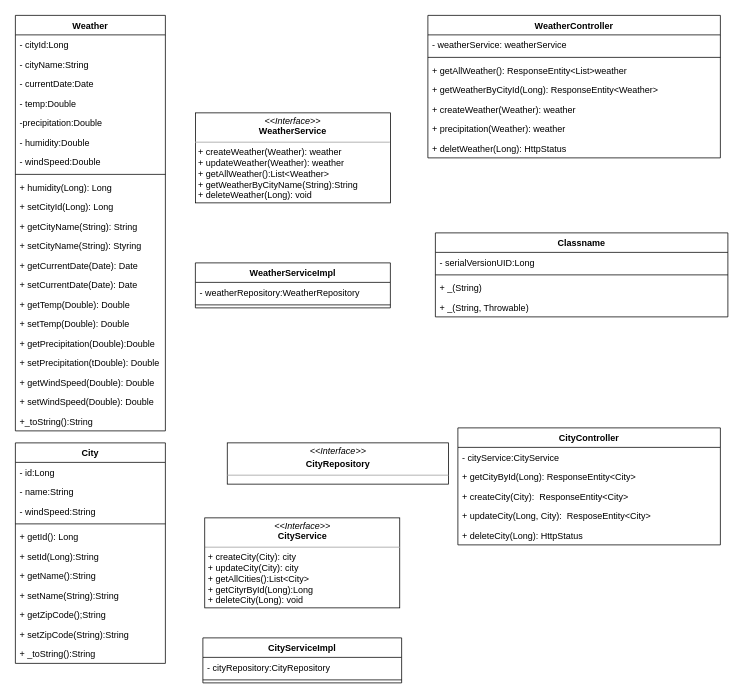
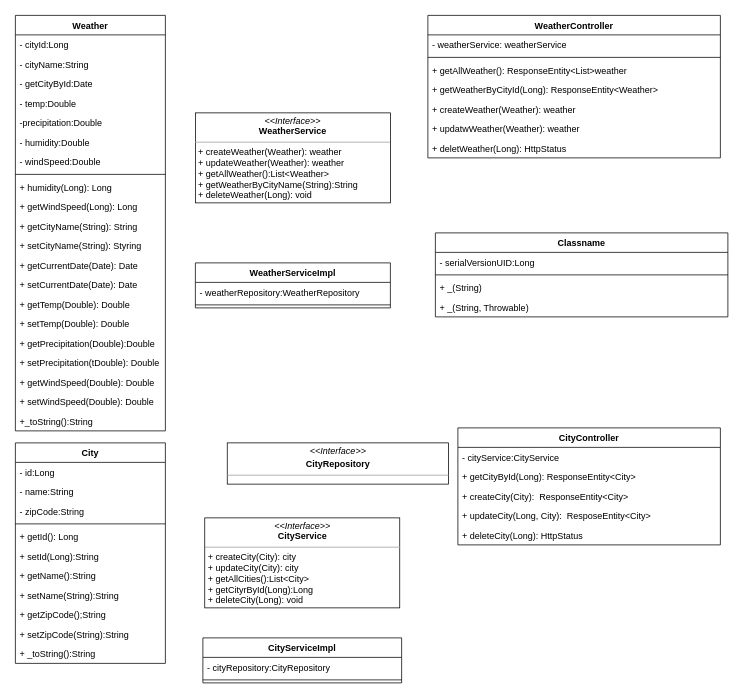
- <mxCell id="5" value="- currentDate:Date" style="text;strokeColor=none;fillColor=none;align=left;verticalAlign=top;spacingLeft=4;spacingRight=4;overflow=hidden;rotatable=0;points=[[0,0.5],[1,0.5]];portConstraint=eastwest;" vertex="1" parent="2"><mxGeometry y="78" width="200" height="26" as="geometry" /></mxCell>
+ <mxCell id="5" value="- getCityById:Date" style="text;strokeColor=none;fillColor=none;align=left;verticalAlign=top;spacingLeft=4;spacingRight=4;overflow=hidden;rotatable=0;points=[[0,0.5],[1,0.5]];portConstraint=eastwest;" vertex="1" parent="2"><mxGeometry y="78" width="200" height="26" as="geometry" /></mxCell>
- <mxCell id="36" value="+ precipitation(Weather): weather" style="text;strokeColor=none;fillColor=none;align=left;verticalAlign=top;spacingLeft=4;spacingRight=4;overflow=hidden;rotatable=0;points=[[0,0.5],[1,0.5]];portConstraint=eastwest;" vertex="1" parent="30"><mxGeometry y="138" width="390" height="26" as="geometry" /></mxCell>
+ <mxCell id="36" value="+ updatwWeather(Weather): weather" style="text;strokeColor=none;fillColor=none;align=left;verticalAlign=top;spacingLeft=4;spacingRight=4;overflow=hidden;rotatable=0;points=[[0,0.5],[1,0.5]];portConstraint=eastwest;" vertex="1" parent="30"><mxGeometry y="138" width="390" height="26" as="geometry" /></mxCell>
- <mxCell id="12" value="+ setCityId(Long): Long" style="text;strokeColor=none;fillColor=none;align=left;verticalAlign=top;spacingLeft=4;spacingRight=4;overflow=hidden;rotatable=0;points=[[0,0.5],[1,0.5]];portConstraint=eastwest;" vertex="1" parent="2"><mxGeometry y="242" width="200" height="26" as="geometry" /></mxCell>
+ <mxCell id="12" value="+ getWindSpeed(Long): Long" style="text;strokeColor=none;fillColor=none;align=left;verticalAlign=top;spacingLeft=4;spacingRight=4;overflow=hidden;rotatable=0;points=[[0,0.5],[1,0.5]];portConstraint=eastwest;" vertex="1" parent="2"><mxGeometry y="242" width="200" height="26" as="geometry" /></mxCell>
- <mxCell id="41" value="- windSpeed:String" style="text;strokeColor=none;fillColor=none;align=left;verticalAlign=top;spacingLeft=4;spacingRight=4;overflow=hidden;rotatable=0;points=[[0,0.5],[1,0.5]];portConstraint=eastwest;" vertex="1" parent="38"><mxGeometry y="78" width="200" height="26" as="geometry" /></mxCell>
+ <mxCell id="41" value="- zipCode:String" style="text;strokeColor=none;fillColor=none;align=left;verticalAlign=top;spacingLeft=4;spacingRight=4;overflow=hidden;rotatable=0;points=[[0,0.5],[1,0.5]];portConstraint=eastwest;" vertex="1" parent="38"><mxGeometry y="78" width="200" height="26" as="geometry" /></mxCell>
